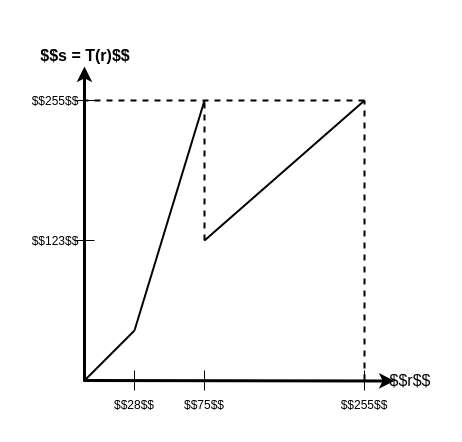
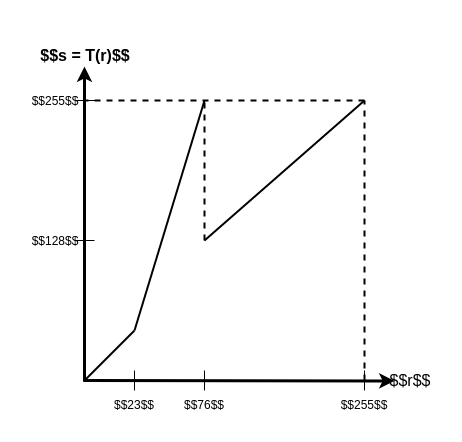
- <mxCell id="13" value="$$123$$" style="text;html=1;strokeColor=none;fillColor=none;align=center;verticalAlign=middle;whiteSpace=wrap;rounded=0;" parent="1" vertex="1"><mxGeometry x="25" y="226" width="60" height="30" as="geometry" /></mxCell>
+ <mxCell id="13" value="$$128$$" style="text;html=1;strokeColor=none;fillColor=none;align=center;verticalAlign=middle;whiteSpace=wrap;rounded=0;" parent="1" vertex="1"><mxGeometry x="25" y="226" width="60" height="30" as="geometry" /></mxCell>
- <mxCell id="17" value="$$28$$" style="text;html=1;strokeColor=none;fillColor=none;align=center;verticalAlign=middle;whiteSpace=wrap;rounded=0;" parent="1" vertex="1"><mxGeometry x="104" y="390" width="60" height="30" as="geometry" /></mxCell>
+ <mxCell id="17" value="$$23$$" style="text;html=1;strokeColor=none;fillColor=none;align=center;verticalAlign=middle;whiteSpace=wrap;rounded=0;" parent="1" vertex="1"><mxGeometry x="104" y="390" width="60" height="30" as="geometry" /></mxCell>
- <mxCell id="18" value="$$75$$" style="text;html=1;strokeColor=none;fillColor=none;align=center;verticalAlign=middle;whiteSpace=wrap;rounded=0;" parent="1" vertex="1"><mxGeometry x="174" y="390" width="60" height="30" as="geometry" /></mxCell>
+ <mxCell id="18" value="$$76$$" style="text;html=1;strokeColor=none;fillColor=none;align=center;verticalAlign=middle;whiteSpace=wrap;rounded=0;" parent="1" vertex="1"><mxGeometry x="174" y="390" width="60" height="30" as="geometry" /></mxCell>
